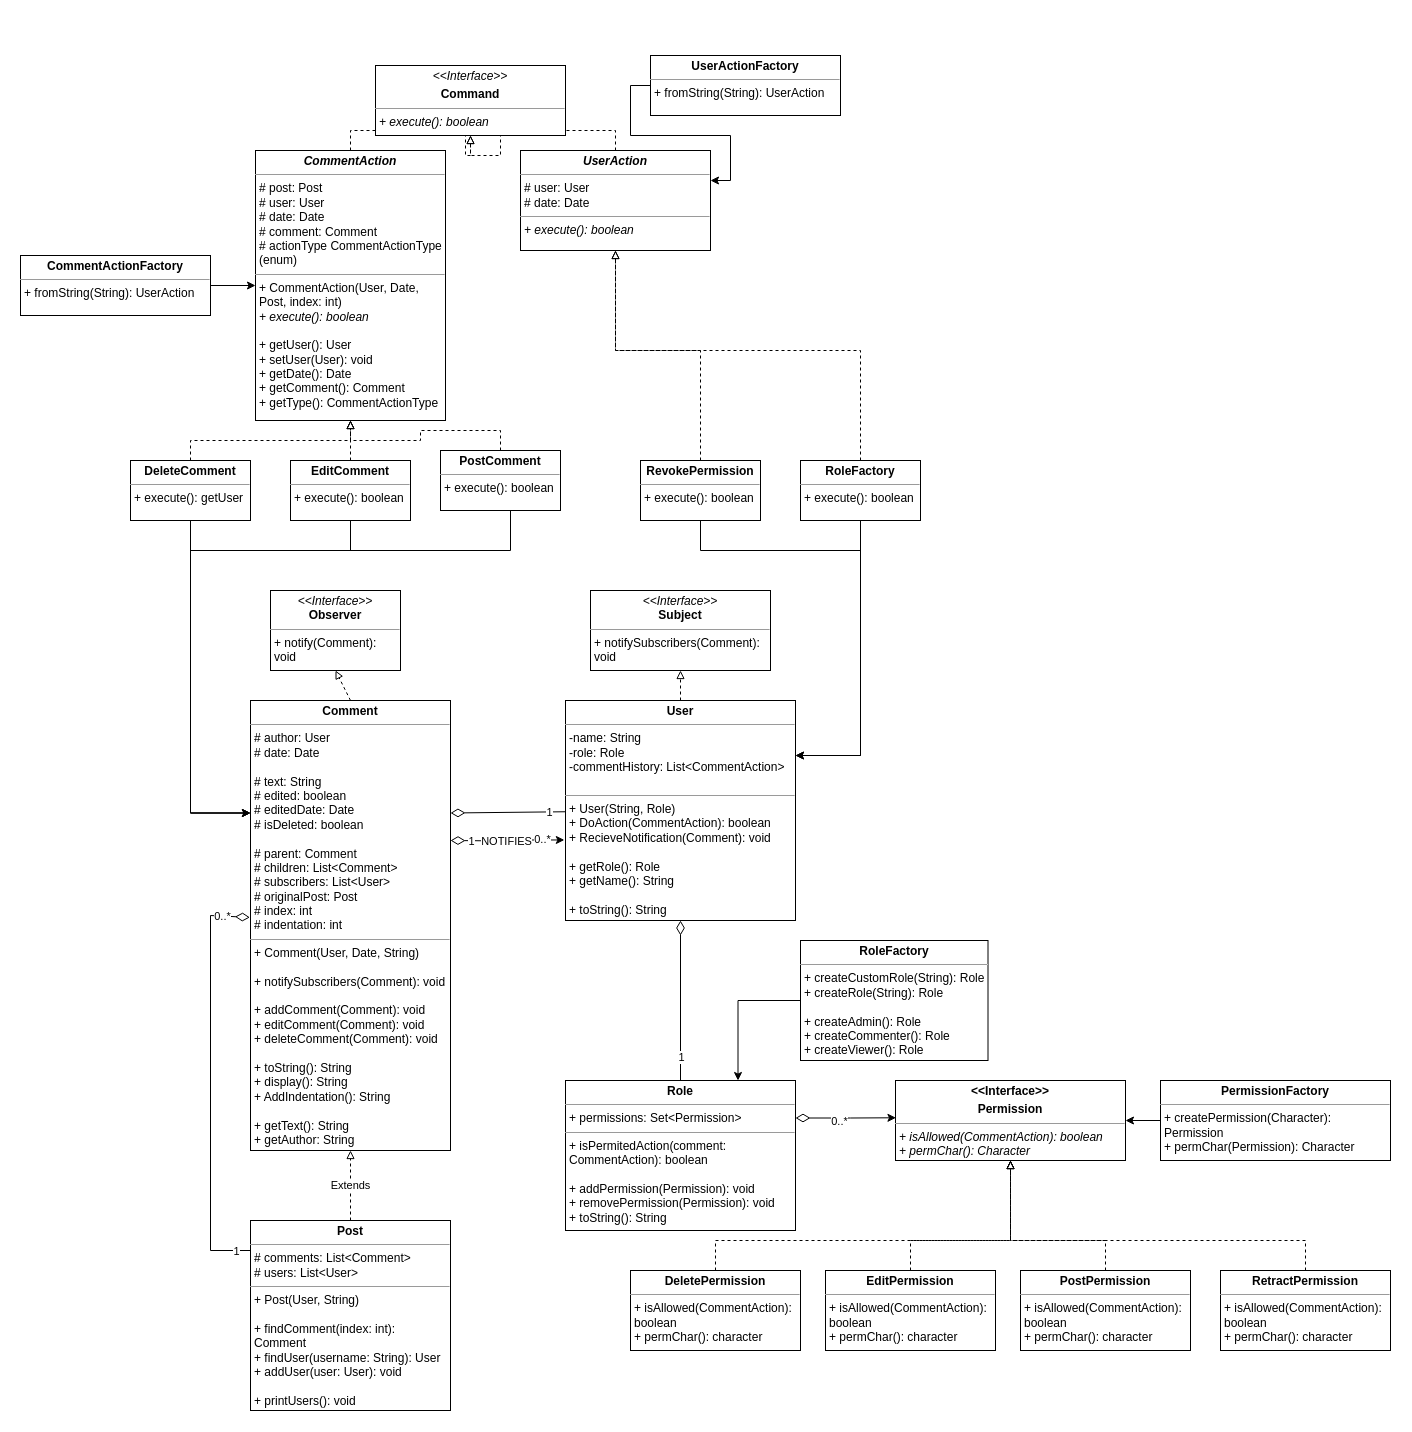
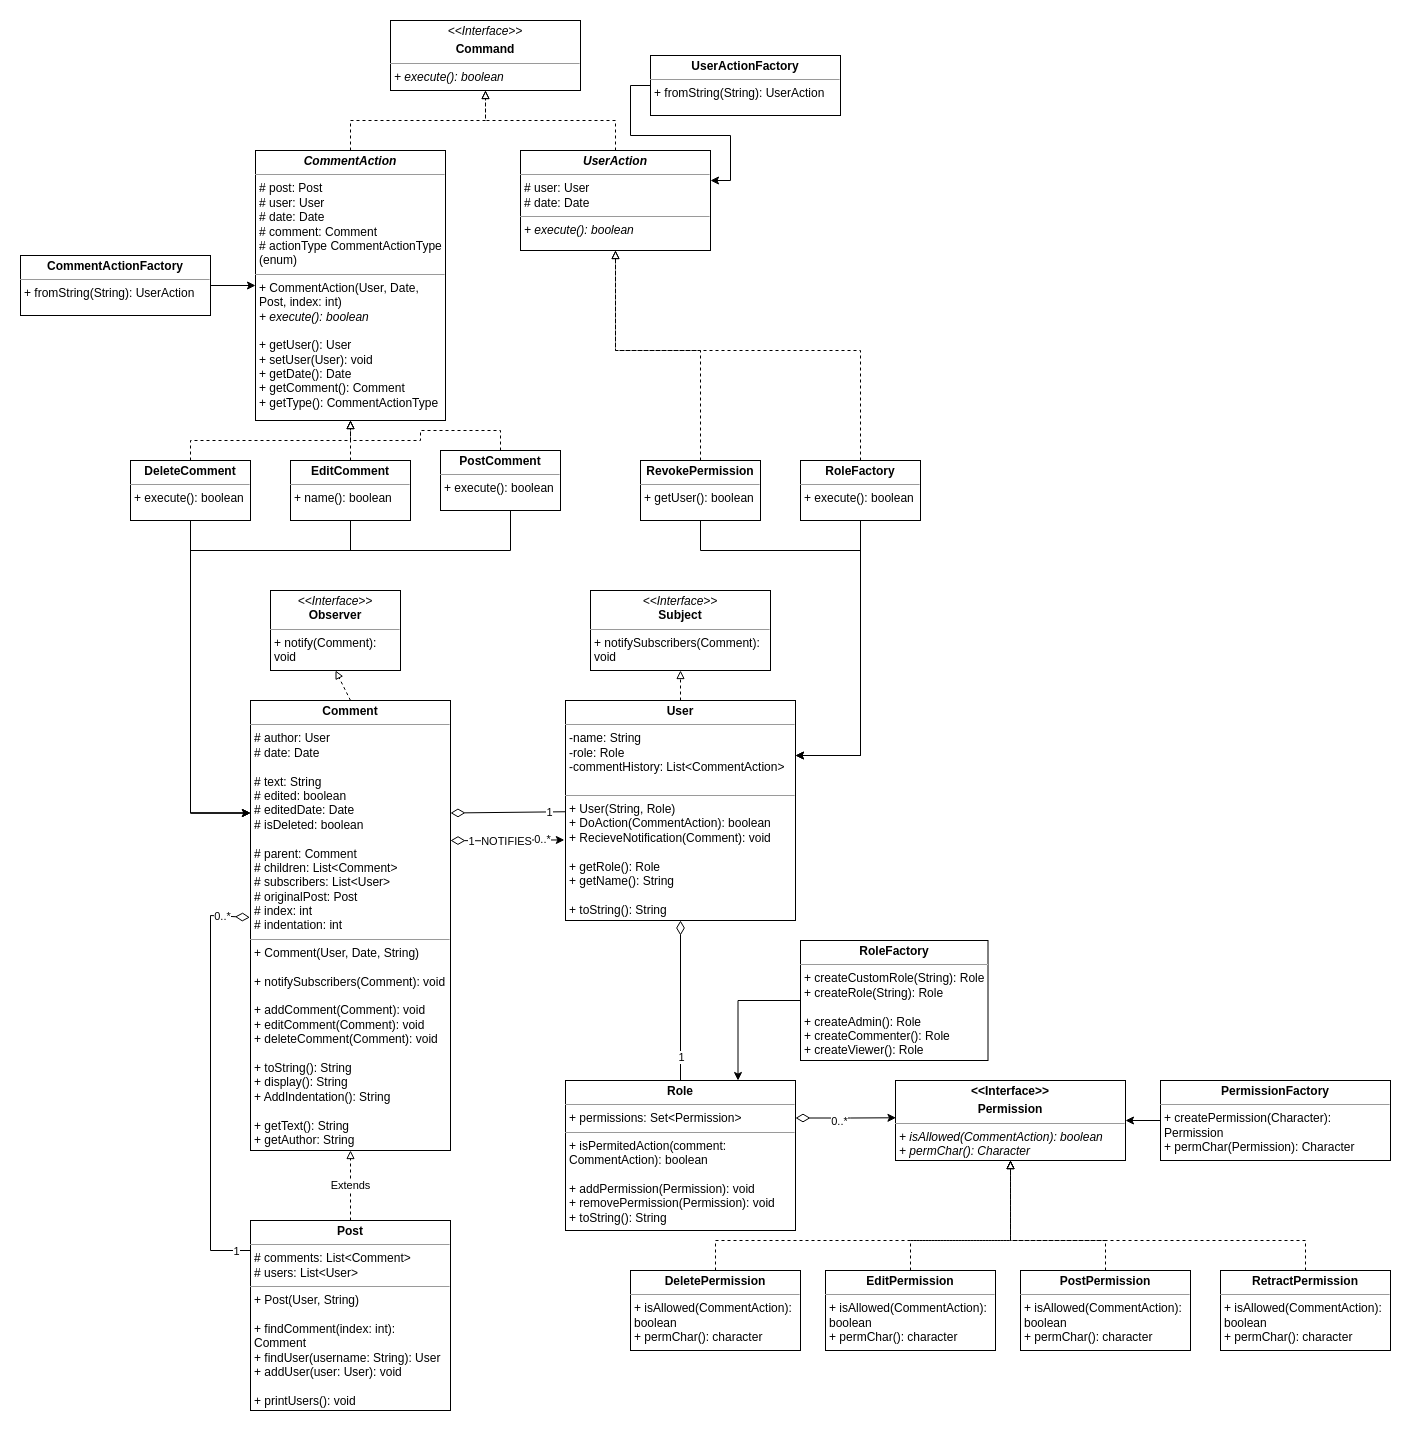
- <mxCell id="44" value="&lt;p style=&quot;margin:0px;margin-top:4px;text-align:center;&quot;&gt;&lt;i style=&quot;&quot;&gt;&amp;lt;&amp;lt;Interface&amp;gt;&amp;gt;&lt;/i&gt;&lt;/p&gt;&lt;p style=&quot;margin:0px;margin-top:4px;text-align:center;&quot;&gt;&lt;b&gt;Command&lt;/b&gt;&lt;/p&gt;&lt;hr size=&quot;1&quot;&gt;&lt;p style=&quot;margin:0px;margin-left:4px;&quot;&gt;&lt;/p&gt;&lt;p style=&quot;margin:0px;margin-left:4px;&quot;&gt;&lt;i&gt;+ execute(): boolean&lt;/i&gt;&lt;/p&gt;" style="verticalAlign=top;align=left;overflow=fill;fontSize=12;fontFamily=Helvetica;html=1;whiteSpace=wrap;" parent="25" vertex="1"><mxGeometry x="355" y="45" width="190" height="70" as="geometry" /></mxCell>
+ <mxCell id="44" value="&lt;p style=&quot;margin:0px;margin-top:4px;text-align:center;&quot;&gt;&lt;i style=&quot;&quot;&gt;&amp;lt;&amp;lt;Interface&amp;gt;&amp;gt;&lt;/i&gt;&lt;/p&gt;&lt;p style=&quot;margin:0px;margin-top:4px;text-align:center;&quot;&gt;&lt;b&gt;Command&lt;/b&gt;&lt;/p&gt;&lt;hr size=&quot;1&quot;&gt;&lt;p style=&quot;margin:0px;margin-left:4px;&quot;&gt;&lt;/p&gt;&lt;p style=&quot;margin:0px;margin-left:4px;&quot;&gt;&lt;i&gt;+ execute(): boolean&lt;/i&gt;&lt;/p&gt;" style="verticalAlign=top;align=left;overflow=fill;fontSize=12;fontFamily=Helvetica;html=1;whiteSpace=wrap;" parent="25" vertex="1"><mxGeometry x="370" width="190" height="70" as="geometry" /></mxCell>
- <mxCell id="29" value="&lt;p style=&quot;margin:0px;margin-top:4px;text-align:center;&quot;&gt;&lt;b&gt;EditComment&lt;/b&gt;&lt;/p&gt;&lt;hr size=&quot;1&quot;&gt;&lt;p style=&quot;margin:0px;margin-left:4px;&quot;&gt;&lt;span style=&quot;background-color: initial;&quot;&gt;+ execute(): boolean&lt;/span&gt;&lt;/p&gt;" style="verticalAlign=top;align=left;overflow=fill;fontSize=12;fontFamily=Helvetica;html=1;whiteSpace=wrap;" parent="25" vertex="1"><mxGeometry x="270" y="440" width="120" height="60" as="geometry" /></mxCell>
+ <mxCell id="29" value="&lt;p style=&quot;margin:0px;margin-top:4px;text-align:center;&quot;&gt;&lt;b&gt;EditComment&lt;/b&gt;&lt;/p&gt;&lt;hr size=&quot;1&quot;&gt;&lt;p style=&quot;margin:0px;margin-left:4px;&quot;&gt;&lt;span style=&quot;background-color: initial;&quot;&gt;+ name(): boolean&lt;/span&gt;&lt;/p&gt;" style="verticalAlign=top;align=left;overflow=fill;fontSize=12;fontFamily=Helvetica;html=1;whiteSpace=wrap;" parent="25" vertex="1"><mxGeometry x="270" y="440" width="120" height="60" as="geometry" /></mxCell>
- <mxCell id="39" value="&lt;p style=&quot;margin:0px;margin-top:4px;text-align:center;&quot;&gt;&lt;b&gt;RevokePermission&lt;/b&gt;&lt;/p&gt;&lt;hr size=&quot;1&quot;&gt;&lt;p style=&quot;margin:0px;margin-left:4px;&quot;&gt;&lt;span style=&quot;background-color: initial;&quot;&gt;+ execute(): boolean&lt;/span&gt;&lt;/p&gt;" style="verticalAlign=top;align=left;overflow=fill;fontSize=12;fontFamily=Helvetica;html=1;whiteSpace=wrap;" parent="25" vertex="1"><mxGeometry x="620" y="440" width="120" height="60" as="geometry" /></mxCell>
+ <mxCell id="39" value="&lt;p style=&quot;margin:0px;margin-top:4px;text-align:center;&quot;&gt;&lt;b&gt;RevokePermission&lt;/b&gt;&lt;/p&gt;&lt;hr size=&quot;1&quot;&gt;&lt;p style=&quot;margin:0px;margin-left:4px;&quot;&gt;&lt;span style=&quot;background-color: initial;&quot;&gt;+ getUser(): boolean&lt;/span&gt;&lt;/p&gt;" style="verticalAlign=top;align=left;overflow=fill;fontSize=12;fontFamily=Helvetica;html=1;whiteSpace=wrap;" parent="25" vertex="1"><mxGeometry x="620" y="440" width="120" height="60" as="geometry" /></mxCell>
- <mxCell id="27" value="&lt;p style=&quot;margin:0px;margin-top:4px;text-align:center;&quot;&gt;&lt;b&gt;DeleteComment&lt;/b&gt;&lt;/p&gt;&lt;hr size=&quot;1&quot;&gt;&lt;p style=&quot;margin:0px;margin-left:4px;&quot;&gt;&lt;span style=&quot;background-color: initial;&quot;&gt;+ execute(): getUser&lt;/span&gt;&lt;/p&gt;" style="verticalAlign=top;align=left;overflow=fill;fontSize=12;fontFamily=Helvetica;html=1;whiteSpace=wrap;" parent="25" vertex="1"><mxGeometry x="110" y="440" width="120" height="60" as="geometry" /></mxCell>
+ <mxCell id="27" value="&lt;p style=&quot;margin:0px;margin-top:4px;text-align:center;&quot;&gt;&lt;b&gt;DeleteComment&lt;/b&gt;&lt;/p&gt;&lt;hr size=&quot;1&quot;&gt;&lt;p style=&quot;margin:0px;margin-left:4px;&quot;&gt;&lt;span style=&quot;background-color: initial;&quot;&gt;+ execute(): boolean&lt;/span&gt;&lt;/p&gt;" style="verticalAlign=top;align=left;overflow=fill;fontSize=12;fontFamily=Helvetica;html=1;whiteSpace=wrap;" parent="25" vertex="1"><mxGeometry x="110" y="440" width="120" height="60" as="geometry" /></mxCell>
